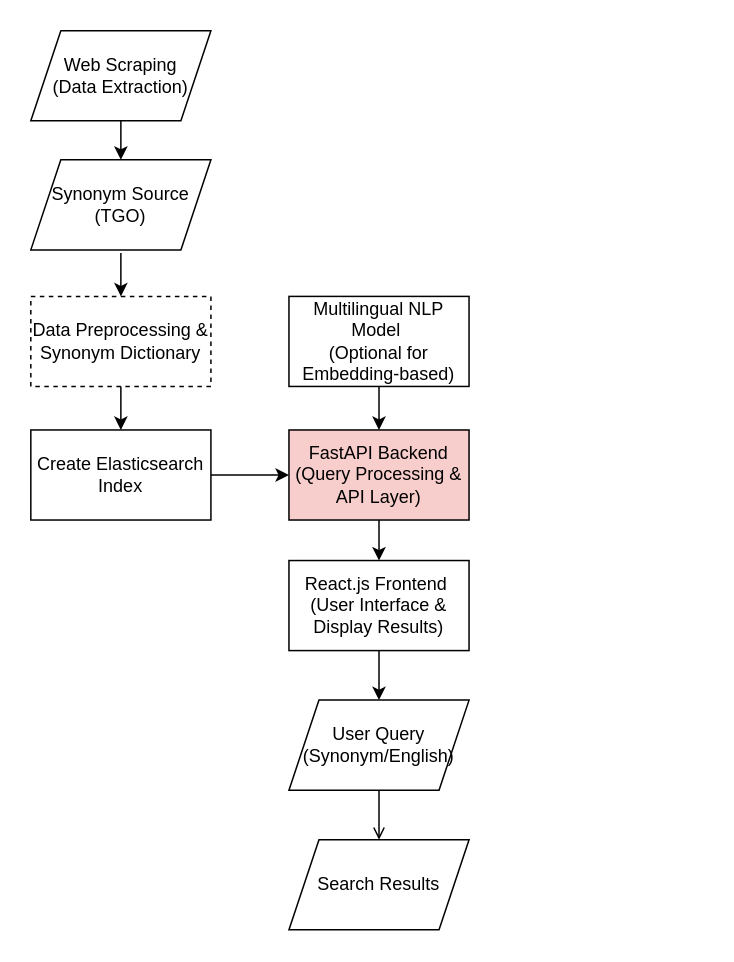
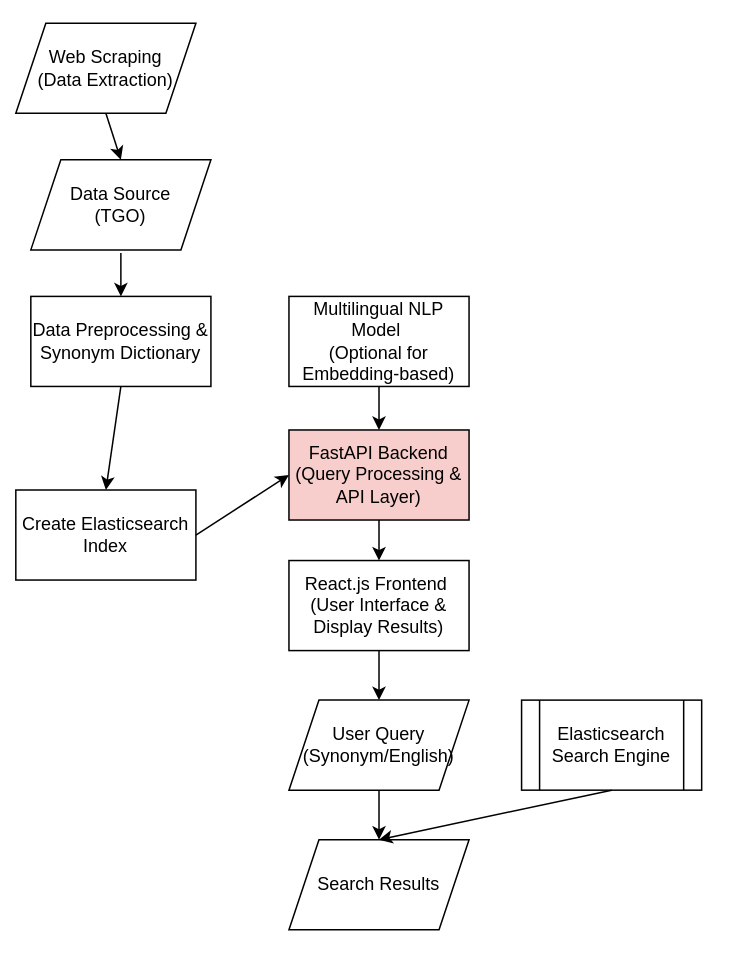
- <mxCell id="15" value="Web Scraping&lt;br&gt;(Data Extraction)" style="shape=parallelogram;perimeter=parallelogramPerimeter;whiteSpace=wrap;html=1;fixedSize=1;" vertex="1" parent="1"><mxGeometry x="20" y="20" width="120" height="60" as="geometry" /></mxCell>
+ <mxCell id="15" value="Web Scraping&lt;br&gt;(Data Extraction)" style="shape=parallelogram;perimeter=parallelogramPerimeter;whiteSpace=wrap;html=1;fixedSize=1;" vertex="1" parent="1"><mxGeometry x="10" y="15" width="120" height="60" as="geometry" /></mxCell>
- <mxCell id="16" value="Synonym Source&lt;div&gt;(TGO)&lt;/div&gt;" style="shape=parallelogram;perimeter=parallelogramPerimeter;whiteSpace=wrap;html=1;fixedSize=1;" vertex="1" parent="1"><mxGeometry x="20" y="106" width="120" height="60" as="geometry" /></mxCell>
+ <mxCell id="16" value="Data Source&lt;div&gt;(TGO)&lt;/div&gt;" style="shape=parallelogram;perimeter=parallelogramPerimeter;whiteSpace=wrap;html=1;fixedSize=1;" vertex="1" parent="1"><mxGeometry x="20" y="106" width="120" height="60" as="geometry" /></mxCell>
- <mxCell id="2" value="Data Preprocessing &amp;amp; Synonym Dictionary" style="rounded=0;whiteSpace=wrap;html=1;dashed=1;" vertex="1" parent="1"><mxGeometry x="20" y="197" width="120" height="60" as="geometry" /></mxCell>
+ <mxCell id="2" value="Data Preprocessing &amp;amp; Synonym Dictionary" style="rounded=0;whiteSpace=wrap;html=1;" vertex="1" parent="1"><mxGeometry x="20" y="197" width="120" height="60" as="geometry" /></mxCell>
- <mxCell id="3" value="Create Elasticsearch Index" style="rounded=0;whiteSpace=wrap;html=1;" vertex="1" parent="1"><mxGeometry x="20" y="286" width="120" height="60" as="geometry" /></mxCell>
+ <mxCell id="3" value="Create Elasticsearch Index" style="rounded=0;whiteSpace=wrap;html=1;" vertex="1" parent="1"><mxGeometry x="10" y="326" width="120" height="60" as="geometry" /></mxCell>
+ <mxCell id="18" value="Elasticsearch Search Engine" style="shape=process;whiteSpace=wrap;html=1;backgroundOutline=1;" vertex="1" parent="1"><mxGeometry x="347" y="466" width="120" height="60" as="geometry" /></mxCell>
+ <mxCell id="19" value="" style="endArrow=classic;html=1;rounded=0;exitX=0.5;exitY=1;exitDx=0;exitDy=0;entryX=0.5;entryY=0;entryDx=0;entryDy=0;" edge="1" parent="1" source="18" target="17"><mxGeometry width="50" height="50" relative="1" as="geometry"><mxPoint x="194" y="288" as="sourcePoint" /><mxPoint x="244" y="238" as="targetPoint" /></mxGeometry></mxCell>
- <mxCell id="10" value="" style="endArrow=open;html=1;rounded=0;exitX=0.5;exitY=1;exitDx=0;exitDy=0;entryX=0.5;entryY=0;entryDx=0;entryDy=0;" edge="1" parent="1" source="20" target="17"><mxGeometry width="50" height="50" relative="1" as="geometry"><mxPoint x="252" y="526" as="sourcePoint" /><mxPoint x="252" y="571" as="targetPoint" /></mxGeometry></mxCell>
+ <mxCell id="10" value="" style="endArrow=classic;html=1;rounded=0;exitX=0.5;exitY=1;exitDx=0;exitDy=0;entryX=0.5;entryY=0;entryDx=0;entryDy=0;" edge="1" parent="1" source="20" target="17"><mxGeometry width="50" height="50" relative="1" as="geometry"><mxPoint x="252" y="526" as="sourcePoint" /><mxPoint x="252" y="571" as="targetPoint" /></mxGeometry></mxCell>
